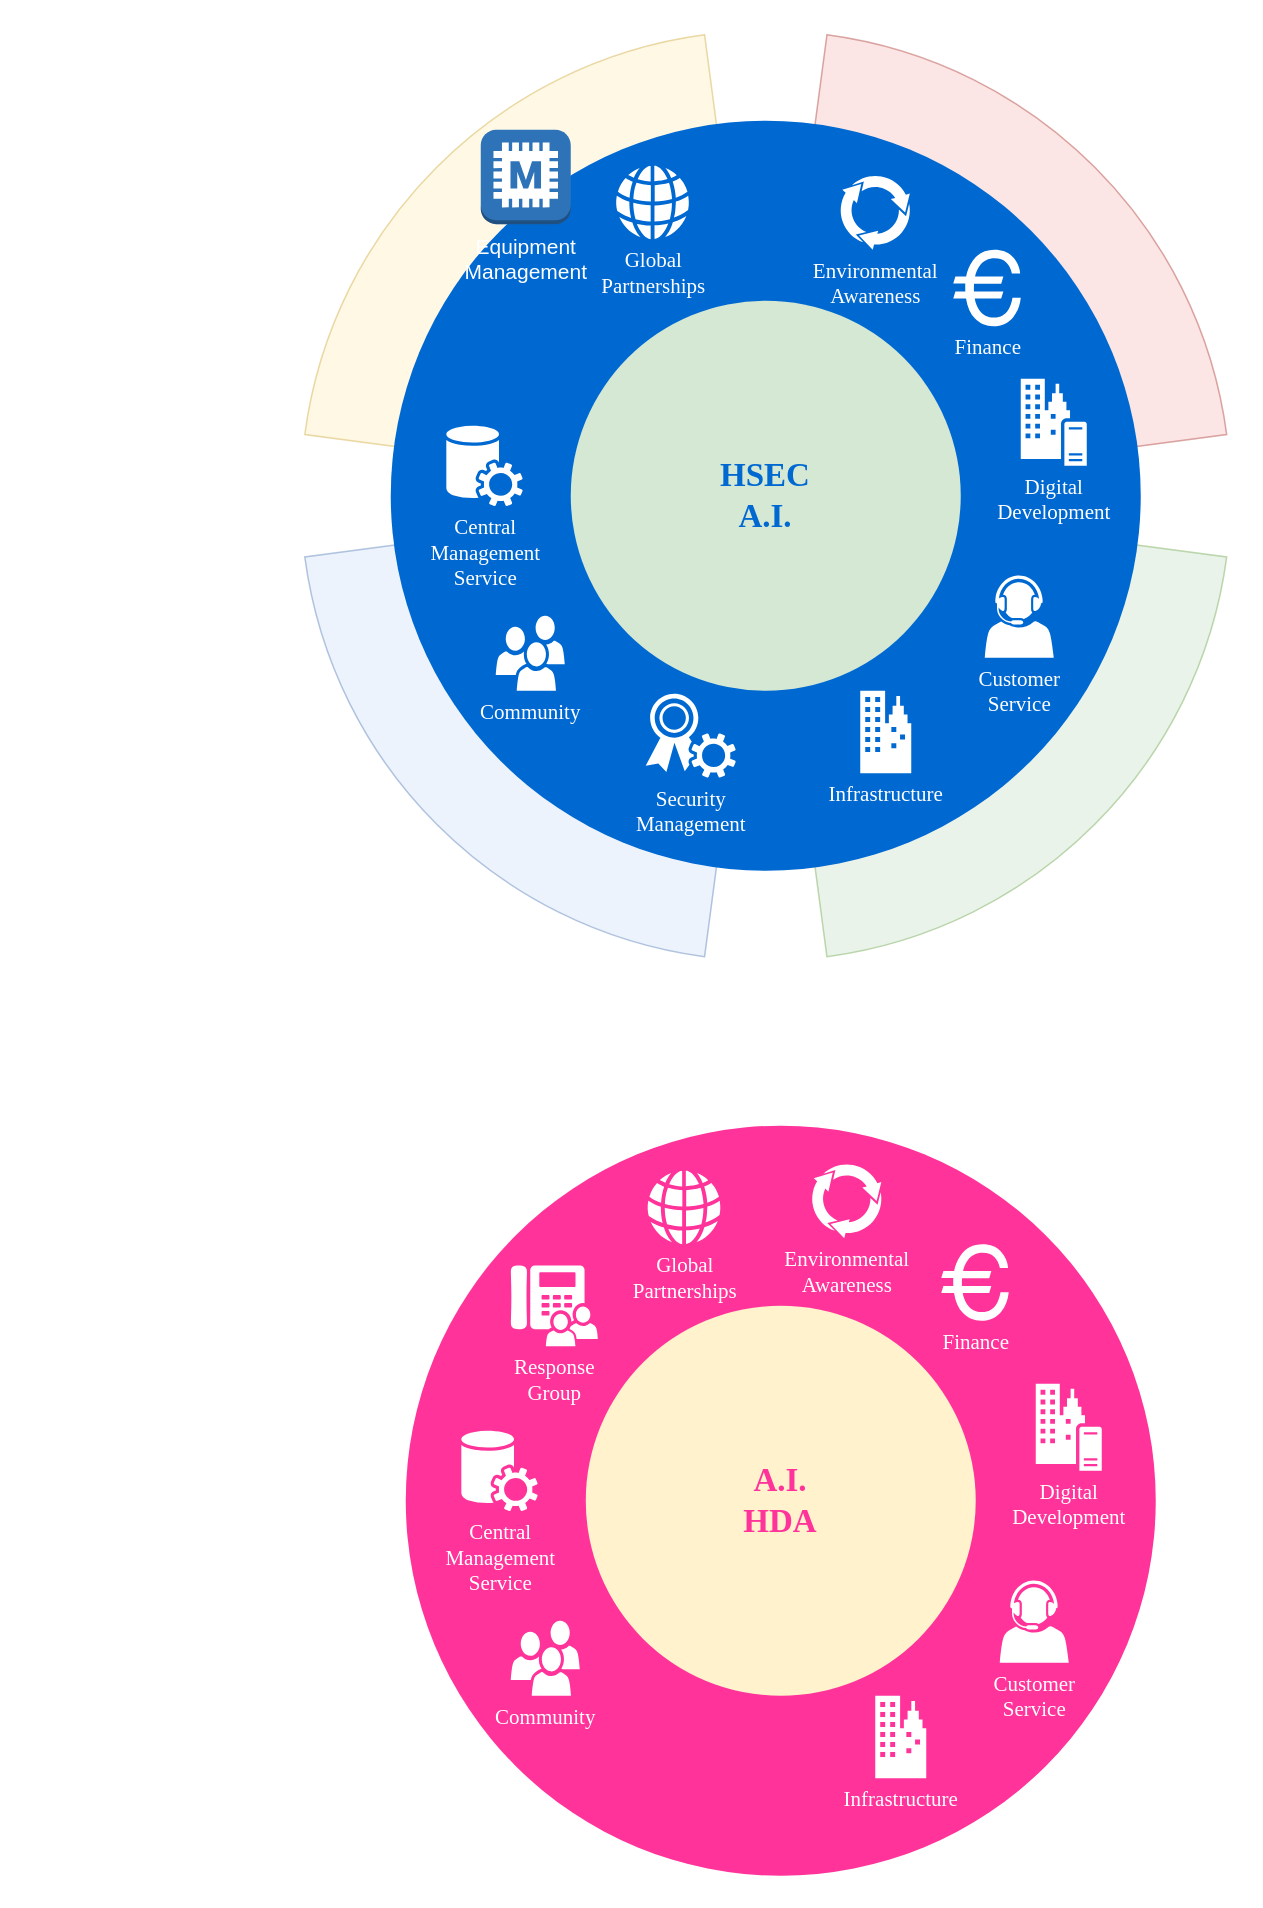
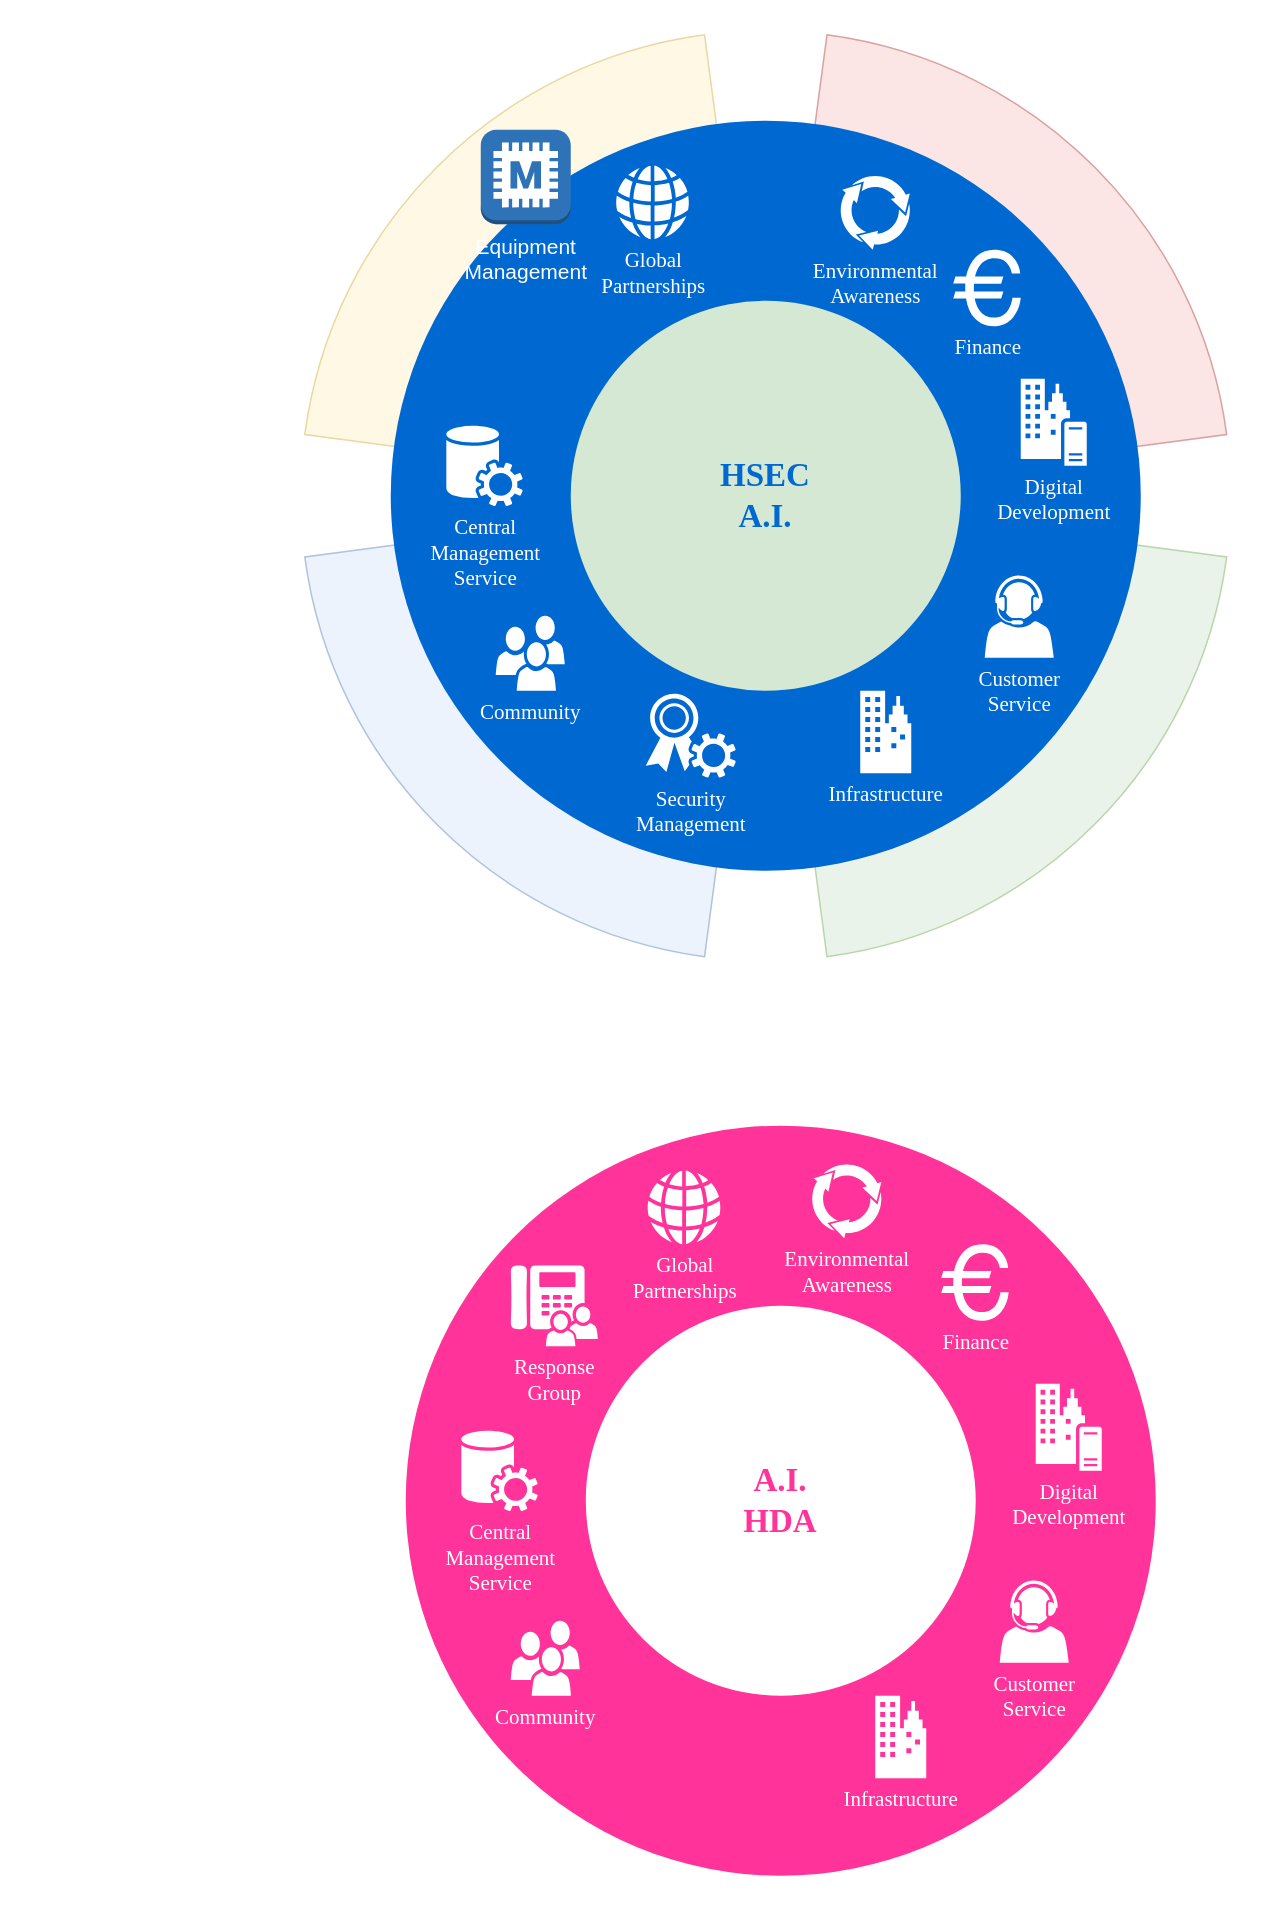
- <mxCell id="19" value="A.I.&lt;br&gt;HDA" style="ellipse;whiteSpace=wrap;html=1;rounded=0;shadow=0;comic=0;strokeWidth=1;fontFamily=Verdana;fontSize=22;strokeColor=none;fillColor=#fff2cc;fontColor=#FF3399;fontStyle=1;" vertex="1" parent="1"><mxGeometry x="390" y="870" width="260" height="260" as="geometry" /></mxCell>
+ <mxCell id="19" value="A.I.&lt;br&gt;HDA" style="ellipse;whiteSpace=wrap;html=1;rounded=0;shadow=0;comic=0;strokeWidth=1;fontFamily=Verdana;fontSize=22;strokeColor=none;fillColor=#ffffff;fontColor=#FF3399;fontStyle=1" vertex="1" parent="1"><mxGeometry x="390" y="870" width="260" height="260" as="geometry" /></mxCell>
